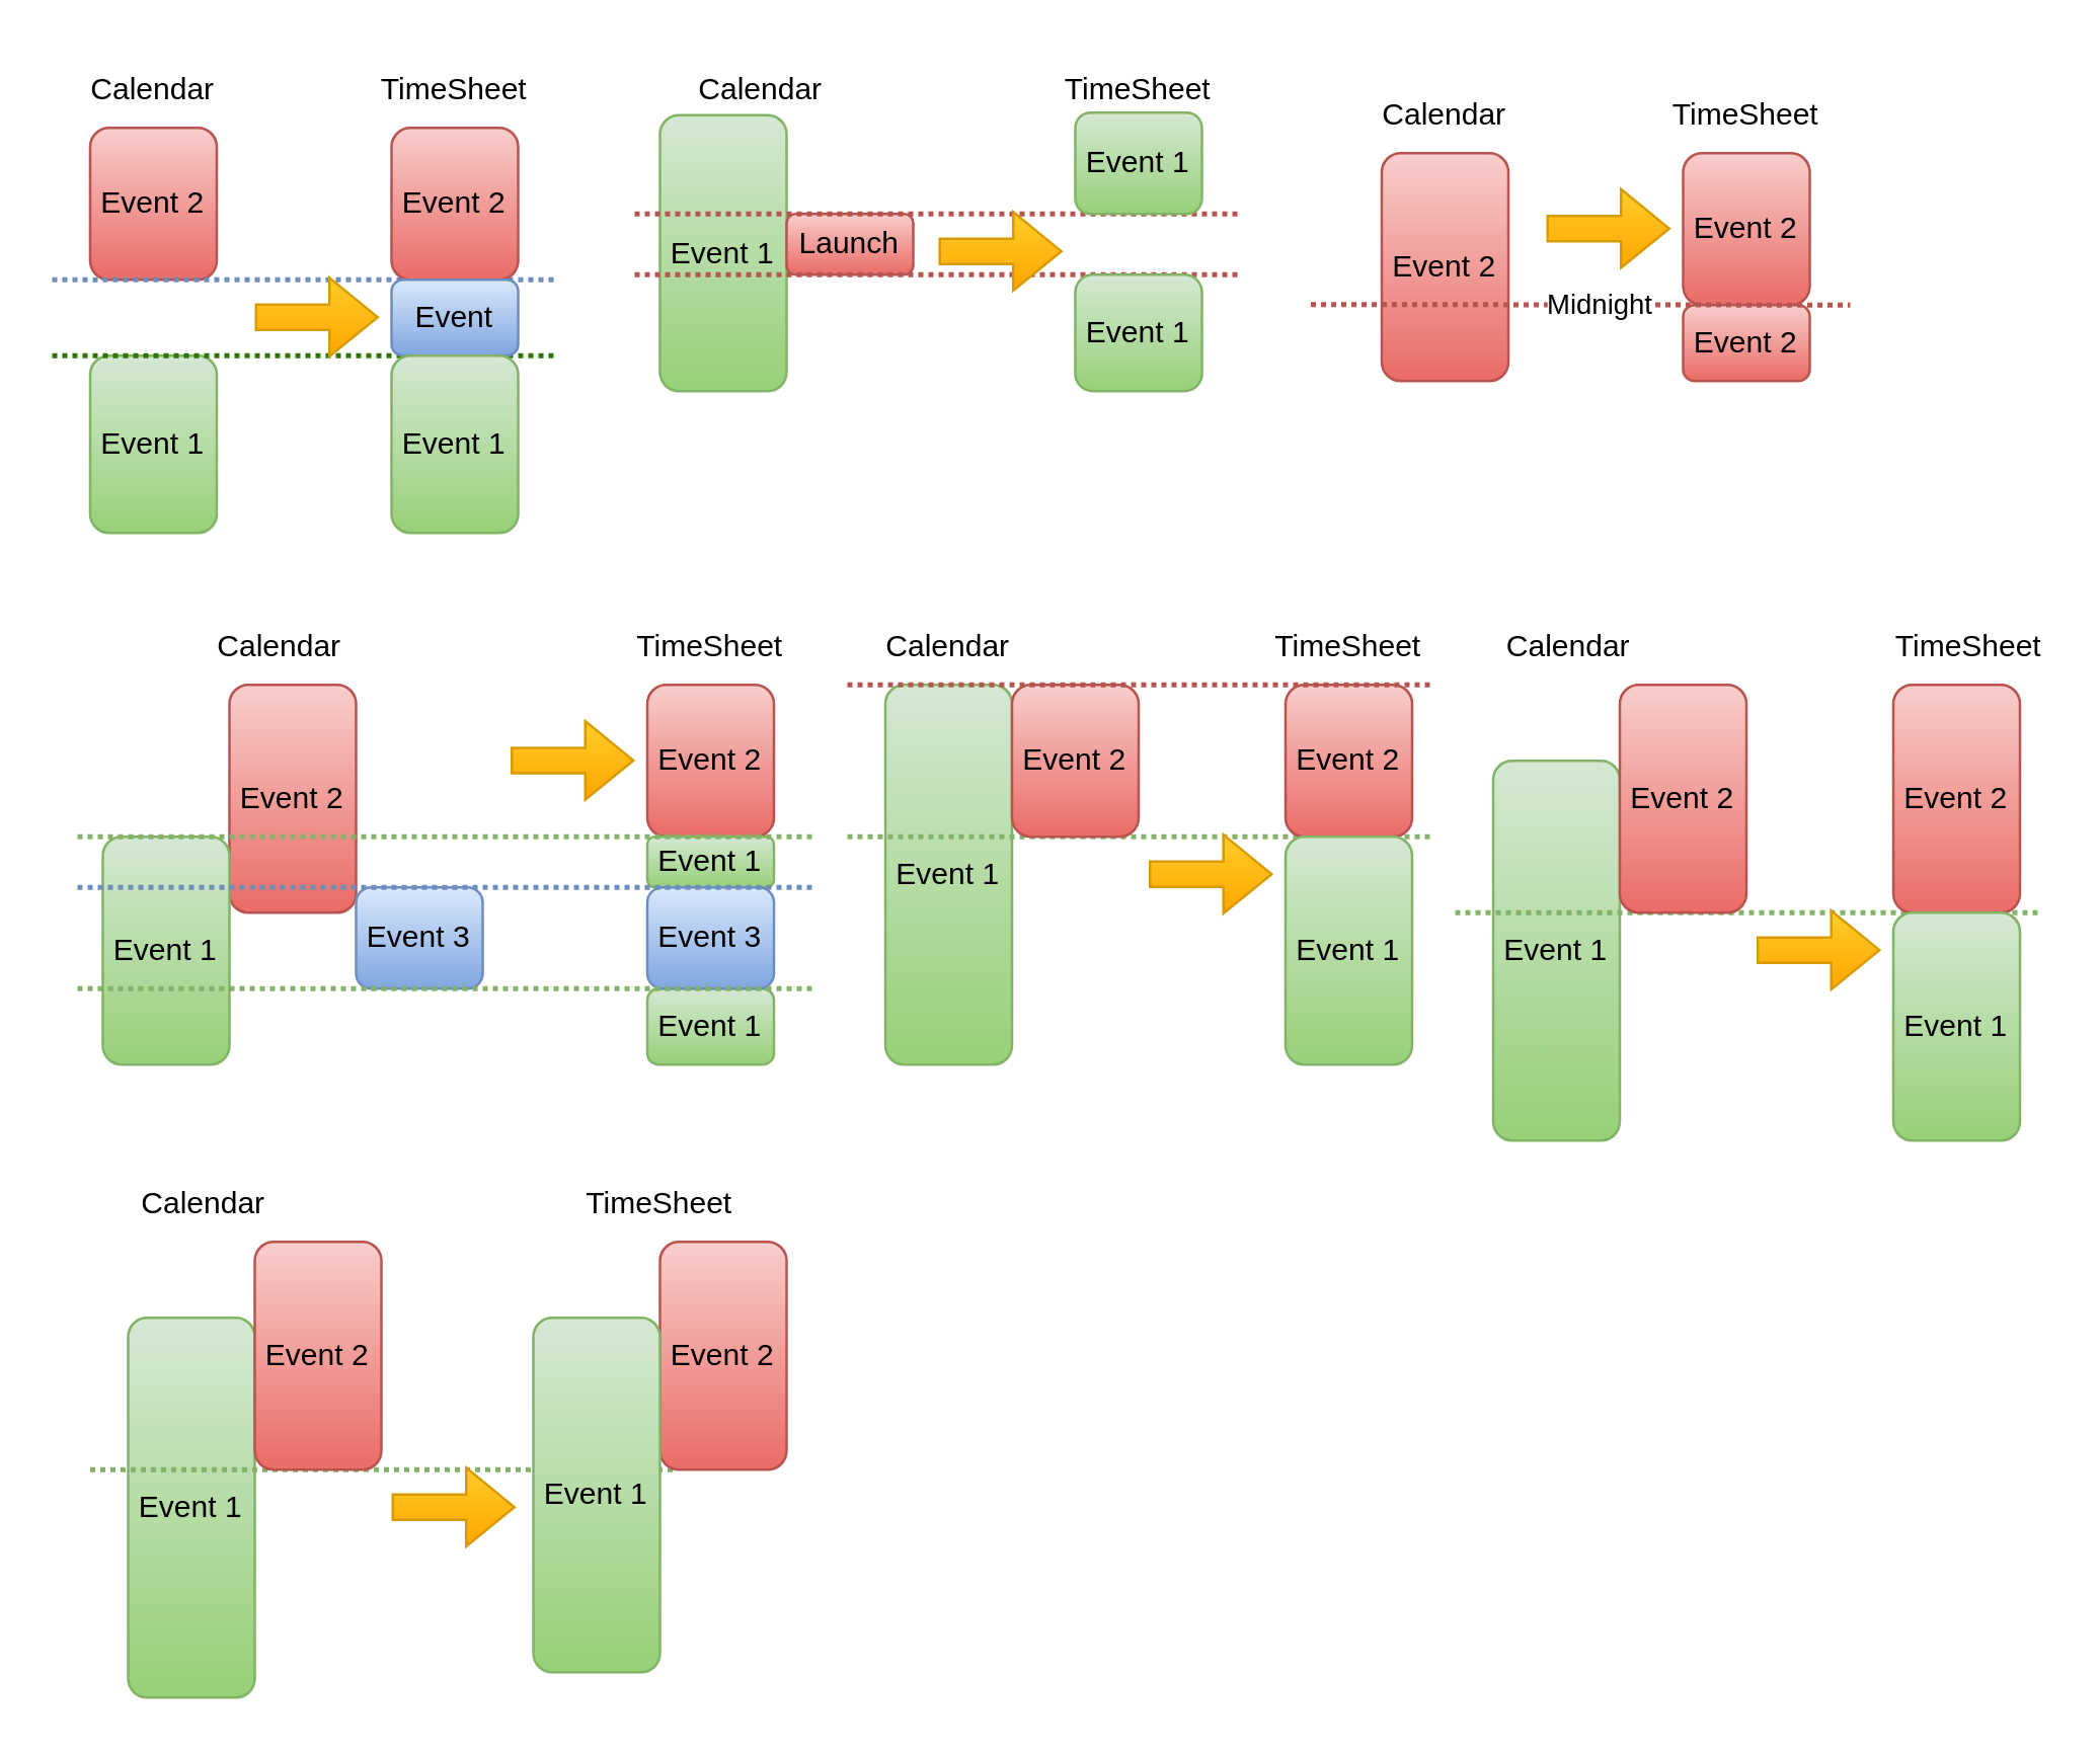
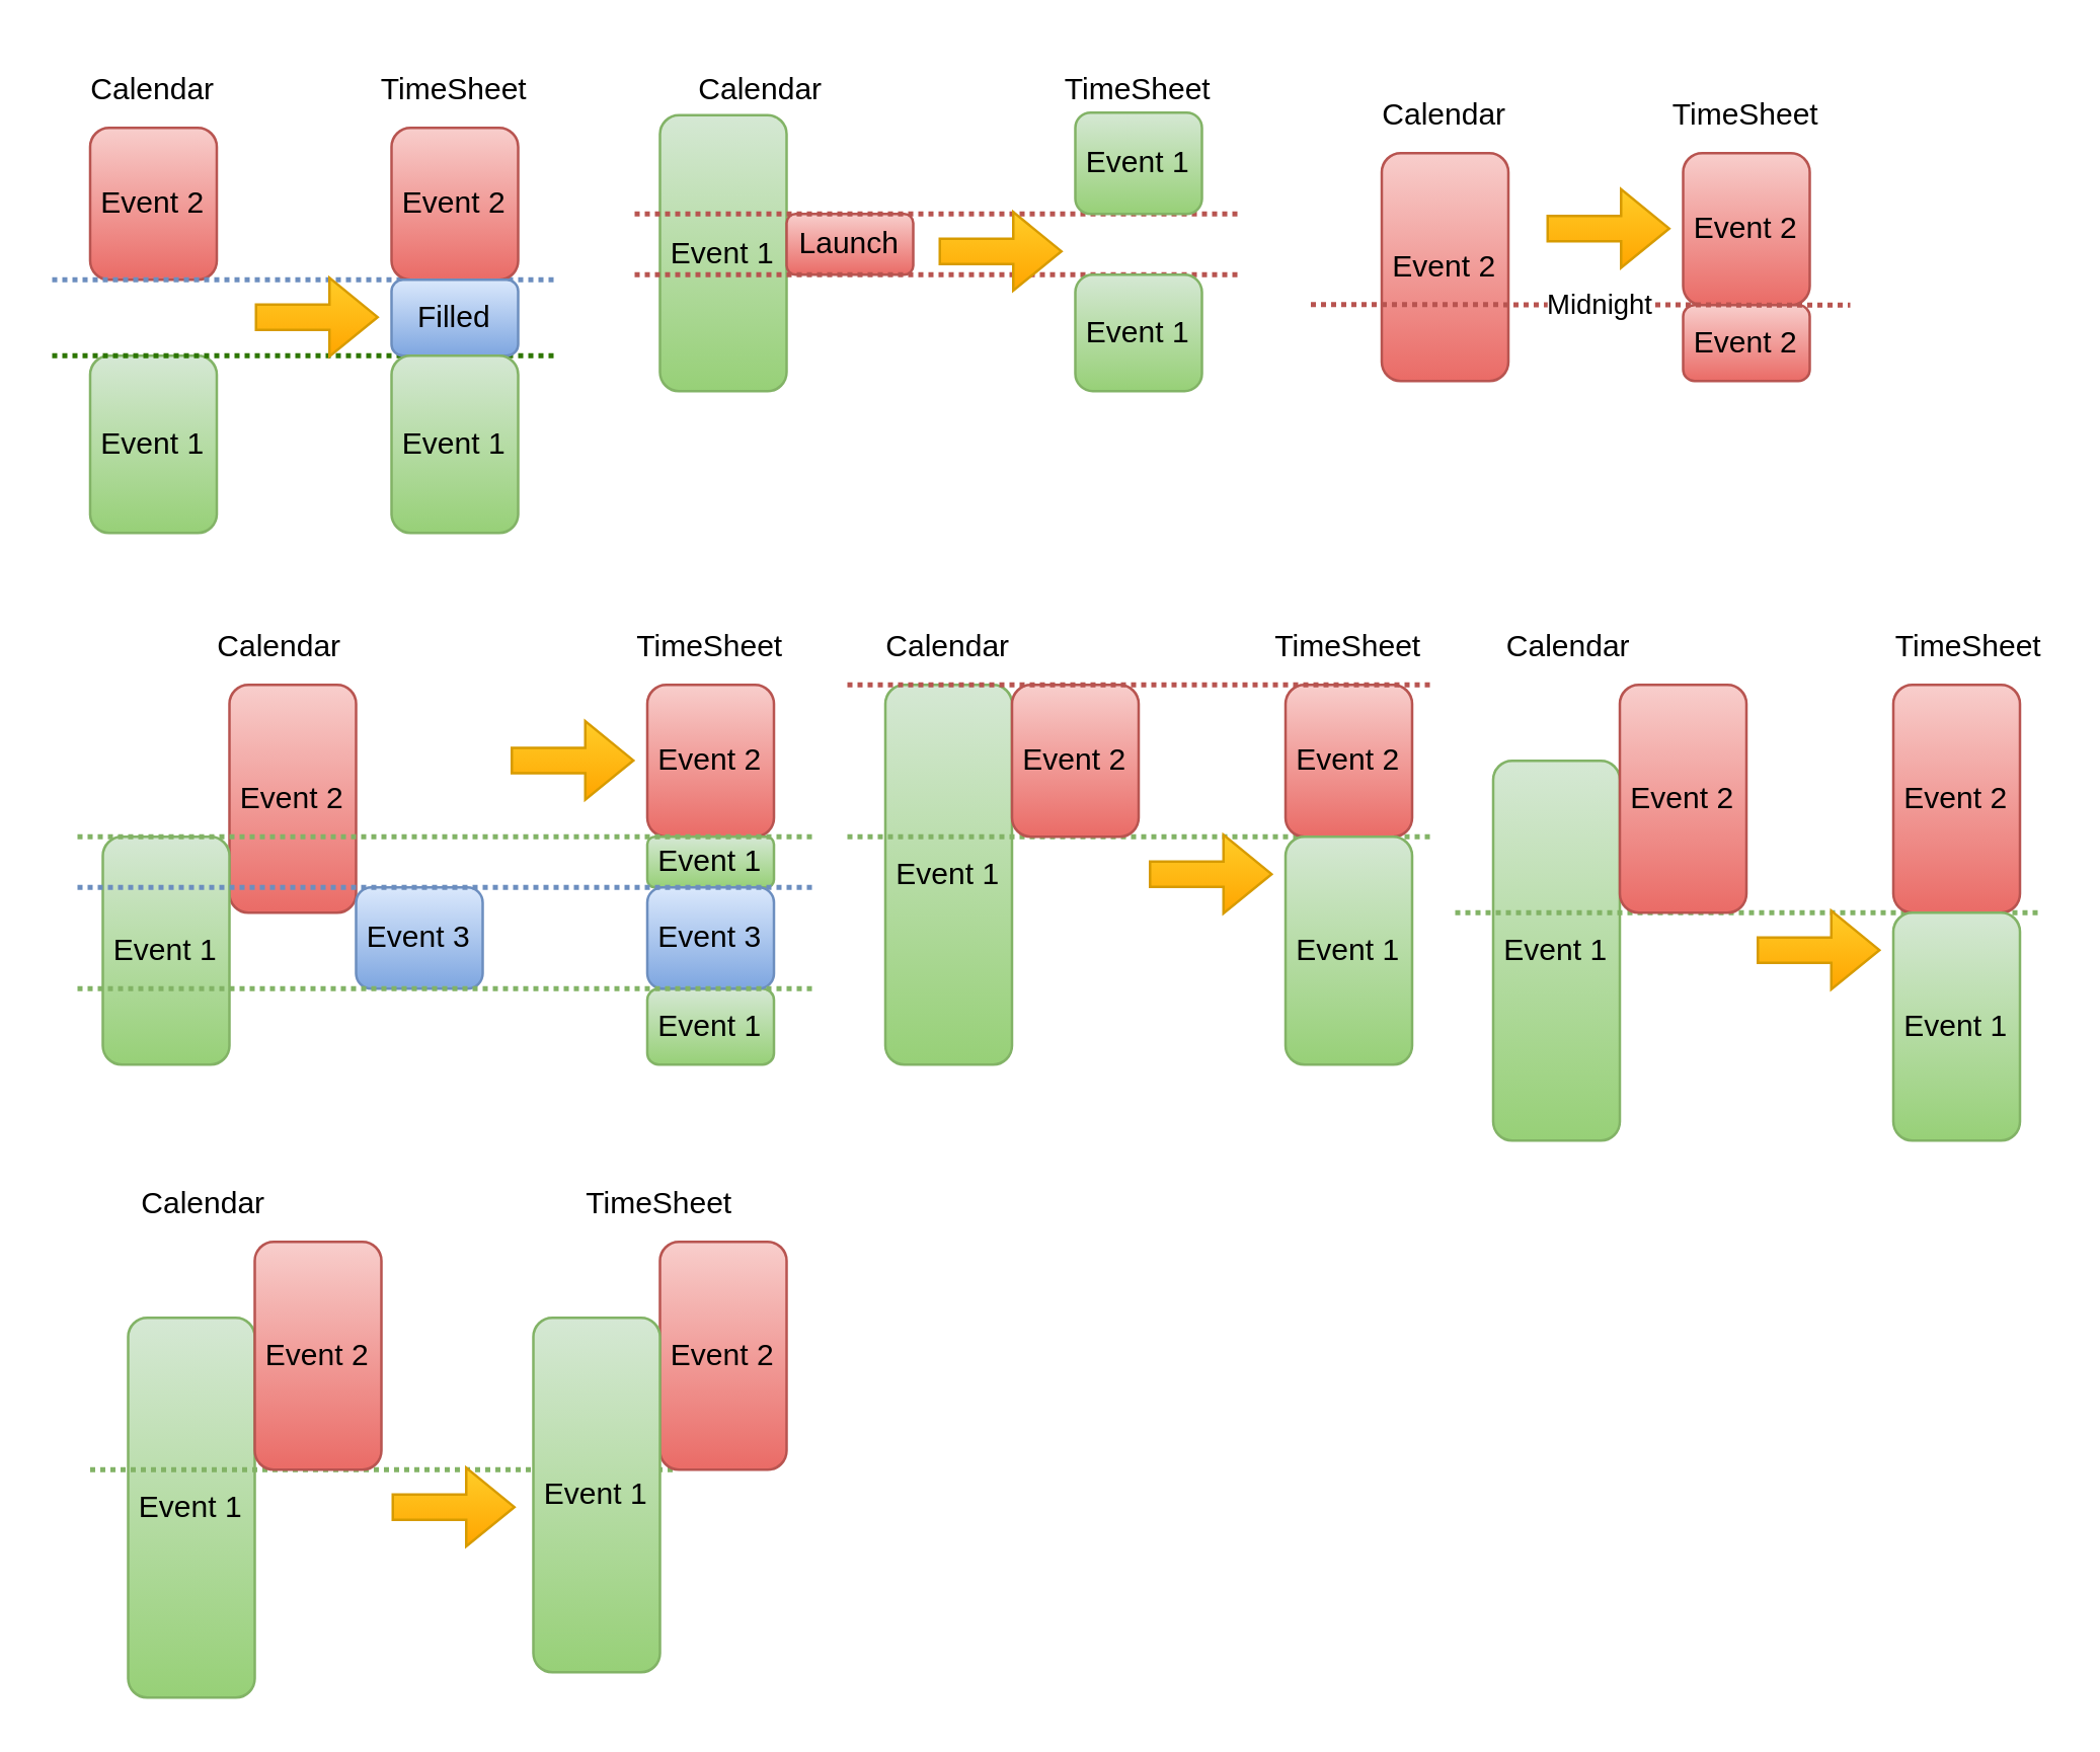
- <mxCell id="10" value="Event" style="rounded=1;whiteSpace=wrap;html=1;fillColor=#dae8fc;strokeColor=#6c8ebf;gradientColor=#7ea6e0;" parent="1" vertex="1"><mxGeometry x="154" y="110" width="50" height="30" as="geometry" /></mxCell>
+ <mxCell id="10" value="Filled" style="rounded=1;whiteSpace=wrap;html=1;fillColor=#dae8fc;strokeColor=#6c8ebf;gradientColor=#7ea6e0;" parent="1" vertex="1"><mxGeometry x="154" y="110" width="50" height="30" as="geometry" /></mxCell>
